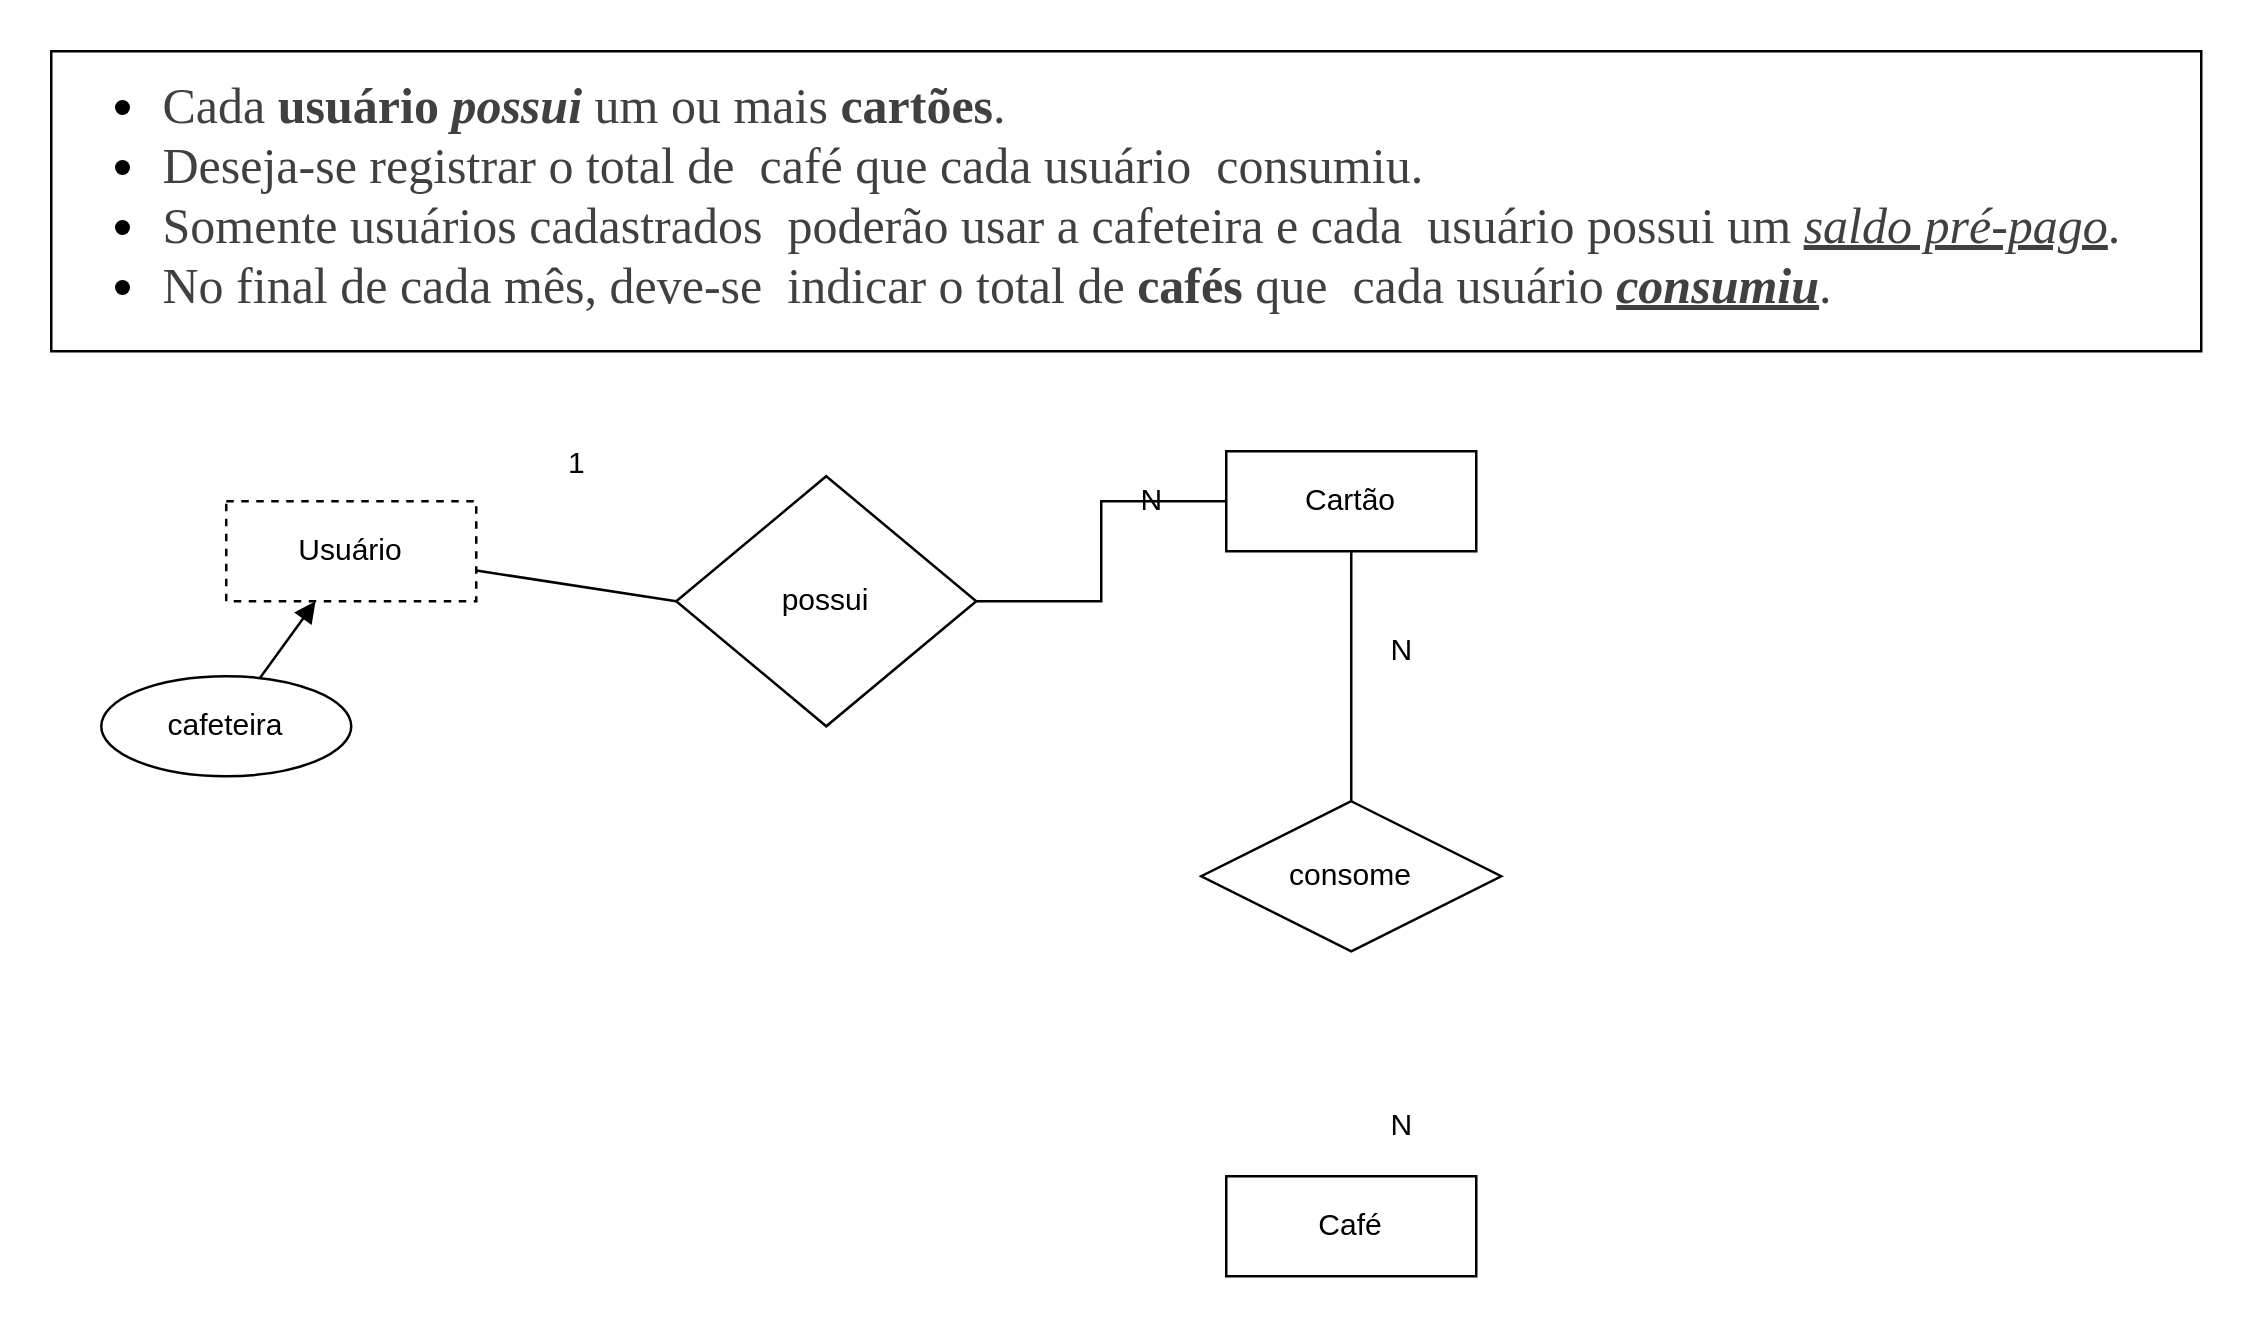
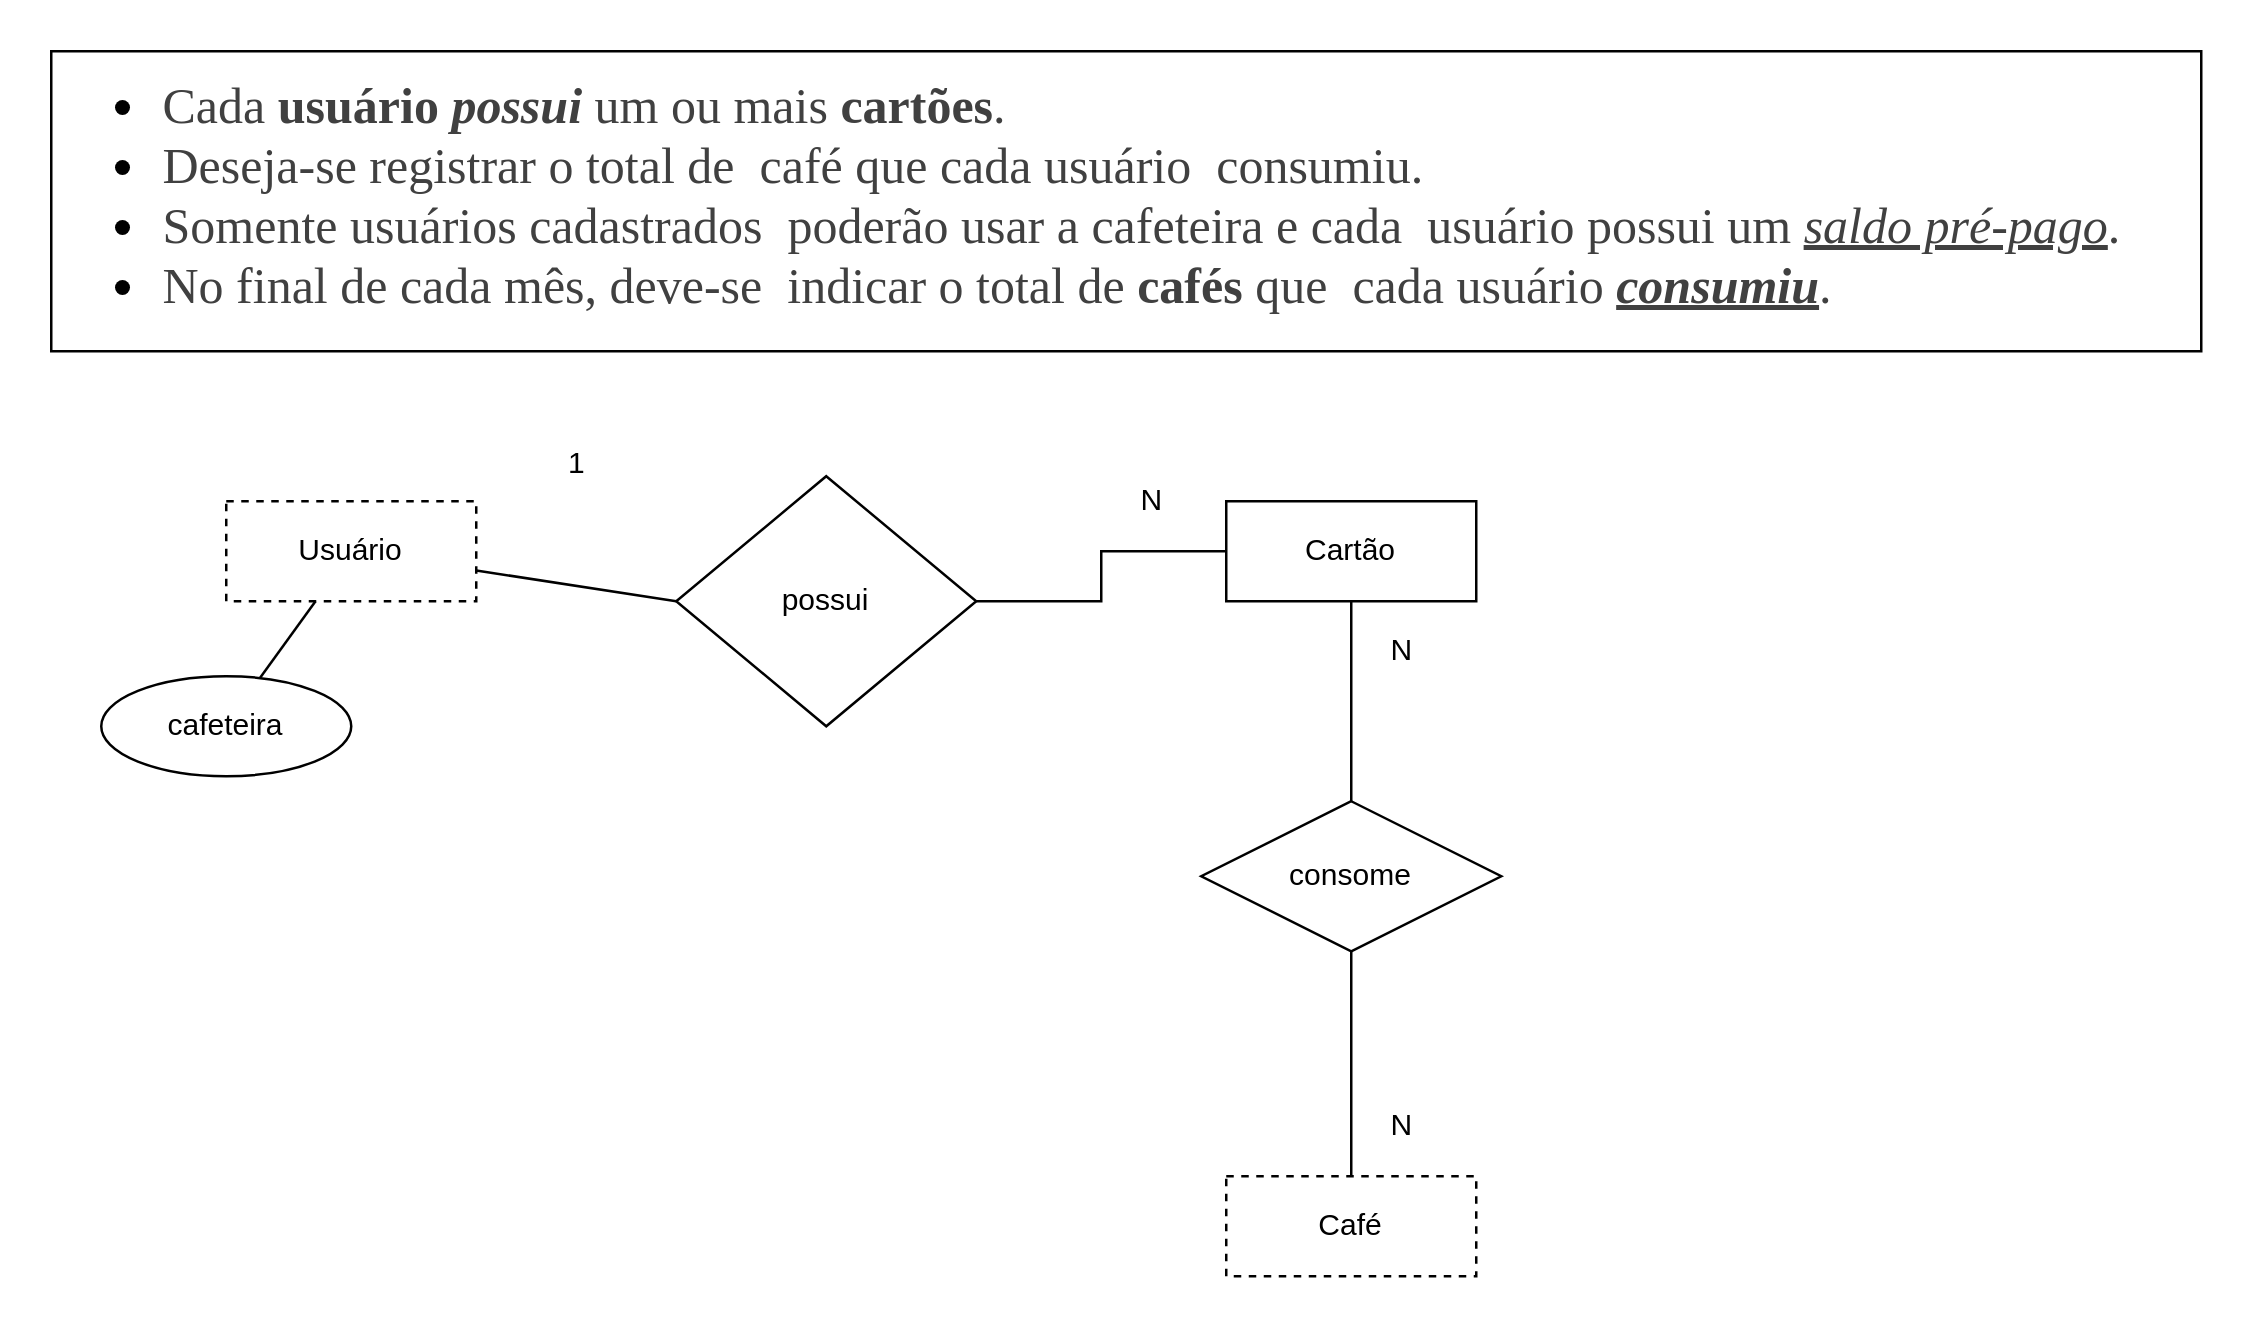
- <mxCell id="5" value="&lt;div&gt;Cartão&lt;/div&gt;" style="whiteSpace=wrap;html=1;align=center;strokeColor=#000000;fillColor=none;" vertex="1" parent="1"><mxGeometry x="490" y="180" width="100" height="40" as="geometry" /></mxCell>
+ <mxCell id="5" value="&lt;div&gt;Cartão&lt;/div&gt;" style="whiteSpace=wrap;html=1;align=center;strokeColor=#000000;fillColor=none;" vertex="1" parent="1"><mxGeometry x="490" y="200" width="100" height="40" as="geometry" /></mxCell>
- <mxCell id="13" value="" style="endArrow=block;html=1;rounded=0;" edge="1" parent="1" source="12" target="3"><mxGeometry relative="1" as="geometry"><mxPoint x="360" y="270" as="sourcePoint" /><mxPoint x="520" y="270" as="targetPoint" /></mxGeometry></mxCell>
+ <mxCell id="13" value="" style="endArrow=none;html=1;rounded=0;" edge="1" parent="1" source="12" target="3"><mxGeometry relative="1" as="geometry"><mxPoint x="360" y="270" as="sourcePoint" /><mxPoint x="520" y="270" as="targetPoint" /></mxGeometry></mxCell>
+ <mxCell id="9" style="edgeStyle=orthogonalEdgeStyle;rounded=0;orthogonalLoop=1;jettySize=auto;html=1;endArrow=none;endFill=0;" edge="1" parent="1" source="10" target="6"><mxGeometry relative="1" as="geometry" /></mxCell>
- <mxCell id="6" value="Café" style="whiteSpace=wrap;html=1;align=center;strokeColor=#000000;fillColor=none;" vertex="1" parent="1"><mxGeometry x="490" y="470" width="100" height="40" as="geometry" /></mxCell>
+ <mxCell id="6" value="Café" style="whiteSpace=wrap;html=1;align=center;strokeColor=#000000;fillColor=none;dashed=1;" vertex="1" parent="1"><mxGeometry x="490" y="470" width="100" height="40" as="geometry" /></mxCell>
